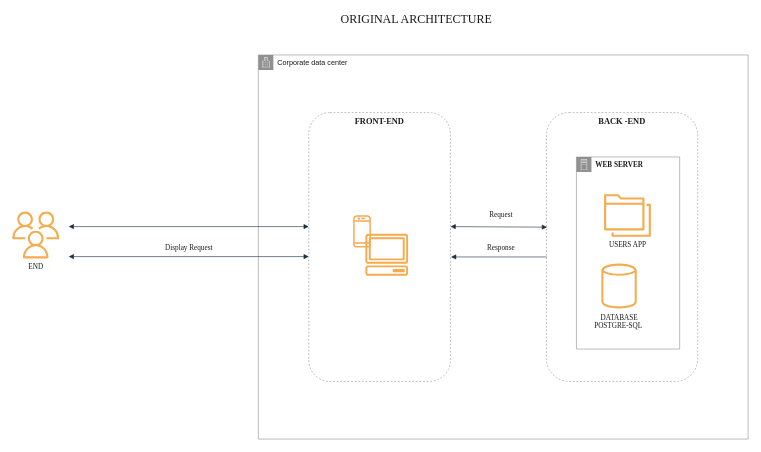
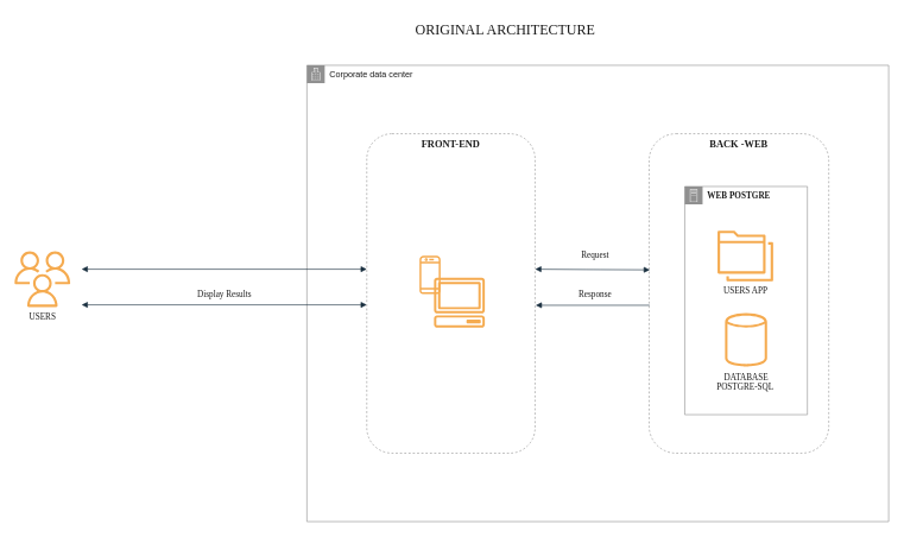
- <mxCell id="18" value="ORIGINAL ARCHITECTURE" style="text;html=1;align=center;verticalAlign=middle;resizable=0;points=[];autosize=1;strokeColor=none;fillColor=none;fontSize=20;fontFamily=Architects Daughter;fontColor=#1A1A1A;" parent="1" vertex="1"><mxGeometry x="563" y="10" width="260" height="40" as="geometry" /></mxCell>
+ <mxCell id="18" value="ORIGINAL ARCHITECTURE" style="text;html=1;align=center;verticalAlign=middle;resizable=0;points=[];autosize=1;strokeColor=none;fillColor=none;fontSize=20;fontFamily=Architects Daughter;fontColor=#1A1A1A;" parent="1" vertex="1"><mxGeometry x="578" y="20" width="260" height="40" as="geometry" /></mxCell>
- <mxCell id="3" value="&lt;b&gt;&lt;font data-font-src=&quot;https://fonts.googleapis.com/css?family=Architects+Daughter&quot; face=&quot;Architects Daughter&quot; style=&quot;font-size: 14px;&quot;&gt;BACK -END&lt;/font&gt;&lt;/b&gt;" style="fillColor=none;strokeColor=#909090;dashed=1;verticalAlign=top;fontStyle=0;fontColor=#1A1A1A;whiteSpace=wrap;html=1;rounded=1;labelBackgroundColor=none;" parent="1" vertex="1"><mxGeometry x="910" y="187" width="252" height="448" as="geometry" /></mxCell>
+ <mxCell id="3" value="&lt;b&gt;&lt;font data-font-src=&quot;https://fonts.googleapis.com/css?family=Architects+Daughter&quot; face=&quot;Architects Daughter&quot; style=&quot;font-size: 14px;&quot;&gt;BACK -WEB&lt;/font&gt;&lt;/b&gt;" style="fillColor=none;strokeColor=#909090;dashed=1;verticalAlign=top;fontStyle=0;fontColor=#1A1A1A;whiteSpace=wrap;html=1;rounded=1;labelBackgroundColor=none;" parent="1" vertex="1"><mxGeometry x="910" y="187" width="252" height="448" as="geometry" /></mxCell>
- <mxCell id="8" value="&lt;font data-font-src=&quot;https://fonts.googleapis.com/css?family=Architects+Daughter&quot; face=&quot;Architects Daughter&quot;&gt;&lt;b&gt;WEB SERVER&lt;/b&gt;&lt;/font&gt;" style="points=[[0,0],[0.25,0],[0.5,0],[0.75,0],[1,0],[1,0.25],[1,0.5],[1,0.75],[1,1],[0.75,1],[0.5,1],[0.25,1],[0,1],[0,0.75],[0,0.5],[0,0.25]];outlineConnect=0;html=1;whiteSpace=wrap;fontSize=12;fontStyle=0;container=1;pointerEvents=0;collapsible=0;recursiveResize=0;shape=mxgraph.aws4.group;grIcon=mxgraph.aws4.group_on_premise;strokeColor=#909090;fillColor=none;verticalAlign=top;align=left;spacingLeft=30;fontColor=#1A1A1A;dashed=0;rounded=1;labelBackgroundColor=none;" parent="5" vertex="1"><mxGeometry x="530" y="170" width="172" height="320" as="geometry" /></mxCell>
+ <mxCell id="8" value="&lt;font data-font-src=&quot;https://fonts.googleapis.com/css?family=Architects+Daughter&quot; face=&quot;Architects Daughter&quot;&gt;&lt;b&gt;WEB POSTGRE&lt;/b&gt;&lt;/font&gt;" style="points=[[0,0],[0.25,0],[0.5,0],[0.75,0],[1,0],[1,0.25],[1,0.5],[1,0.75],[1,1],[0.75,1],[0.5,1],[0.25,1],[0,1],[0,0.75],[0,0.5],[0,0.25]];outlineConnect=0;html=1;whiteSpace=wrap;fontSize=12;fontStyle=0;container=1;pointerEvents=0;collapsible=0;recursiveResize=0;shape=mxgraph.aws4.group;grIcon=mxgraph.aws4.group_on_premise;strokeColor=#909090;fillColor=none;verticalAlign=top;align=left;spacingLeft=30;fontColor=#1A1A1A;dashed=0;rounded=1;labelBackgroundColor=none;" parent="5" vertex="1"><mxGeometry x="530" y="170" width="172" height="320" as="geometry" /></mxCell>
- <mxCell id="16" value="&lt;font data-font-src=&quot;https://fonts.googleapis.com/css?family=Architects+Daughter&quot; face=&quot;Architects Daughter&quot;&gt;Display Request&lt;/font&gt;" style="text;html=1;align=center;verticalAlign=middle;resizable=0;points=[];autosize=1;strokeColor=none;fillColor=none;rounded=1;labelBackgroundColor=none;fontColor=#1A1A1A;" parent="1" vertex="1"><mxGeometry x="262" y="398" width="104" height="28" as="geometry" /></mxCell>
+ <mxCell id="16" value="&lt;font data-font-src=&quot;https://fonts.googleapis.com/css?family=Architects+Daughter&quot; face=&quot;Architects Daughter&quot;&gt;Display Results&lt;/font&gt;" style="text;html=1;align=center;verticalAlign=middle;resizable=0;points=[];autosize=1;strokeColor=none;fillColor=none;rounded=1;labelBackgroundColor=none;fontColor=#1A1A1A;" parent="1" vertex="1"><mxGeometry x="262" y="398" width="104" height="28" as="geometry" /></mxCell>
- <mxCell id="4" value="&lt;font data-font-src=&quot;https://fonts.googleapis.com/css?family=Architects+Daughter&quot; face=&quot;Architects Daughter&quot;&gt;END&lt;/font&gt;" style="sketch=0;outlineConnect=0;fontColor=#1A1A1A;fillColor=#F5AB50;strokeColor=none;dashed=0;verticalLabelPosition=bottom;verticalAlign=top;align=center;html=1;fontSize=12;fontStyle=0;aspect=fixed;pointerEvents=1;shape=mxgraph.aws4.users;rounded=1;labelBackgroundColor=none;" parent="1" vertex="1"><mxGeometry x="20" y="352" width="78" height="78" as="geometry" /></mxCell>
+ <mxCell id="4" value="&lt;font data-font-src=&quot;https://fonts.googleapis.com/css?family=Architects+Daughter&quot; face=&quot;Architects Daughter&quot;&gt;USERS&lt;/font&gt;" style="sketch=0;outlineConnect=0;fontColor=#1A1A1A;fillColor=#F5AB50;strokeColor=none;dashed=0;verticalLabelPosition=bottom;verticalAlign=top;align=center;html=1;fontSize=12;fontStyle=0;aspect=fixed;pointerEvents=1;shape=mxgraph.aws4.users;rounded=1;labelBackgroundColor=none;" parent="1" vertex="1"><mxGeometry x="20" y="352" width="78" height="78" as="geometry" /></mxCell>
- <mxCell id="9" value="&lt;font data-font-src=&quot;https://fonts.googleapis.com/css?family=Architects+Daughter&quot; face=&quot;Architects Daughter&quot;&gt;DATABASE&lt;br&gt;POSTGRE-SQL&amp;nbsp;&lt;/font&gt;" style="sketch=0;outlineConnect=0;fontColor=#1A1A1A;fillColor=#F5AB50;strokeColor=none;dashed=0;verticalLabelPosition=bottom;verticalAlign=top;align=center;html=1;fontSize=12;fontStyle=0;aspect=fixed;pointerEvents=1;shape=mxgraph.aws4.generic_database;rounded=1;labelBackgroundColor=none;" parent="8" vertex="1"><mxGeometry x="41.5" y="176" width="59" height="78" as="geometry" /></mxCell>
+ <mxCell id="9" value="&lt;font data-font-src=&quot;https://fonts.googleapis.com/css?family=Architects+Daughter&quot; face=&quot;Architects Daughter&quot;&gt;DATABASE&lt;br&gt;POSTGRE-SQL&amp;nbsp;&lt;/font&gt;" style="sketch=0;outlineConnect=0;fontColor=#1A1A1A;fillColor=#F5AB50;strokeColor=none;dashed=0;verticalLabelPosition=bottom;verticalAlign=top;align=center;html=1;fontSize=12;fontStyle=0;aspect=fixed;pointerEvents=1;shape=mxgraph.aws4.generic_database;rounded=1;labelBackgroundColor=none;" parent="8" vertex="1"><mxGeometry x="56.5" y="176" width="59" height="78" as="geometry" /></mxCell>
